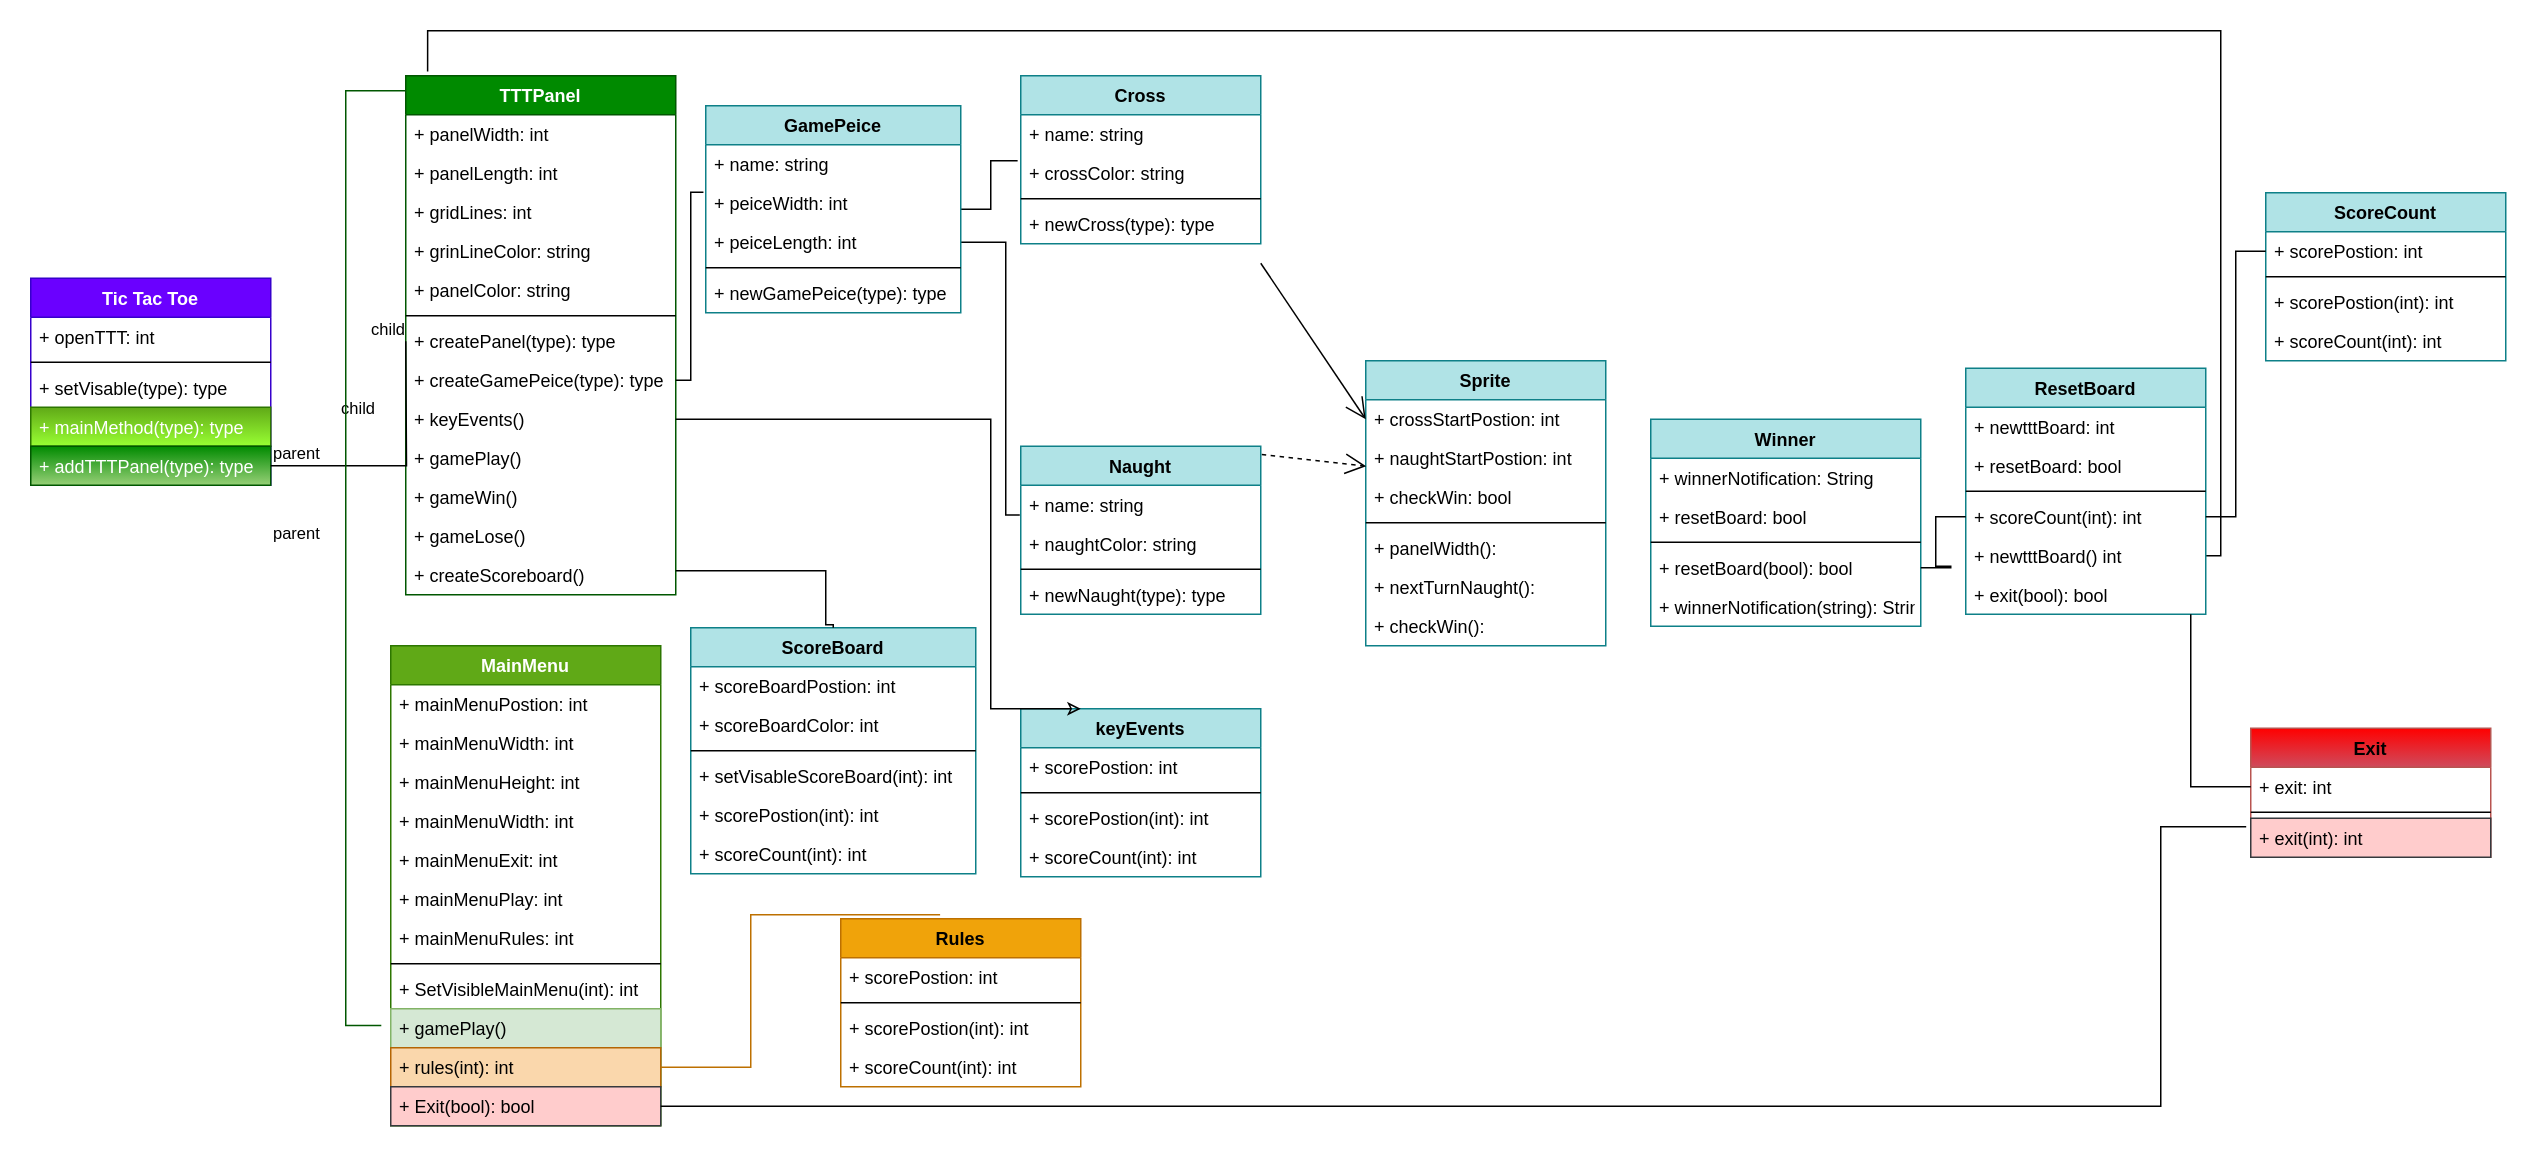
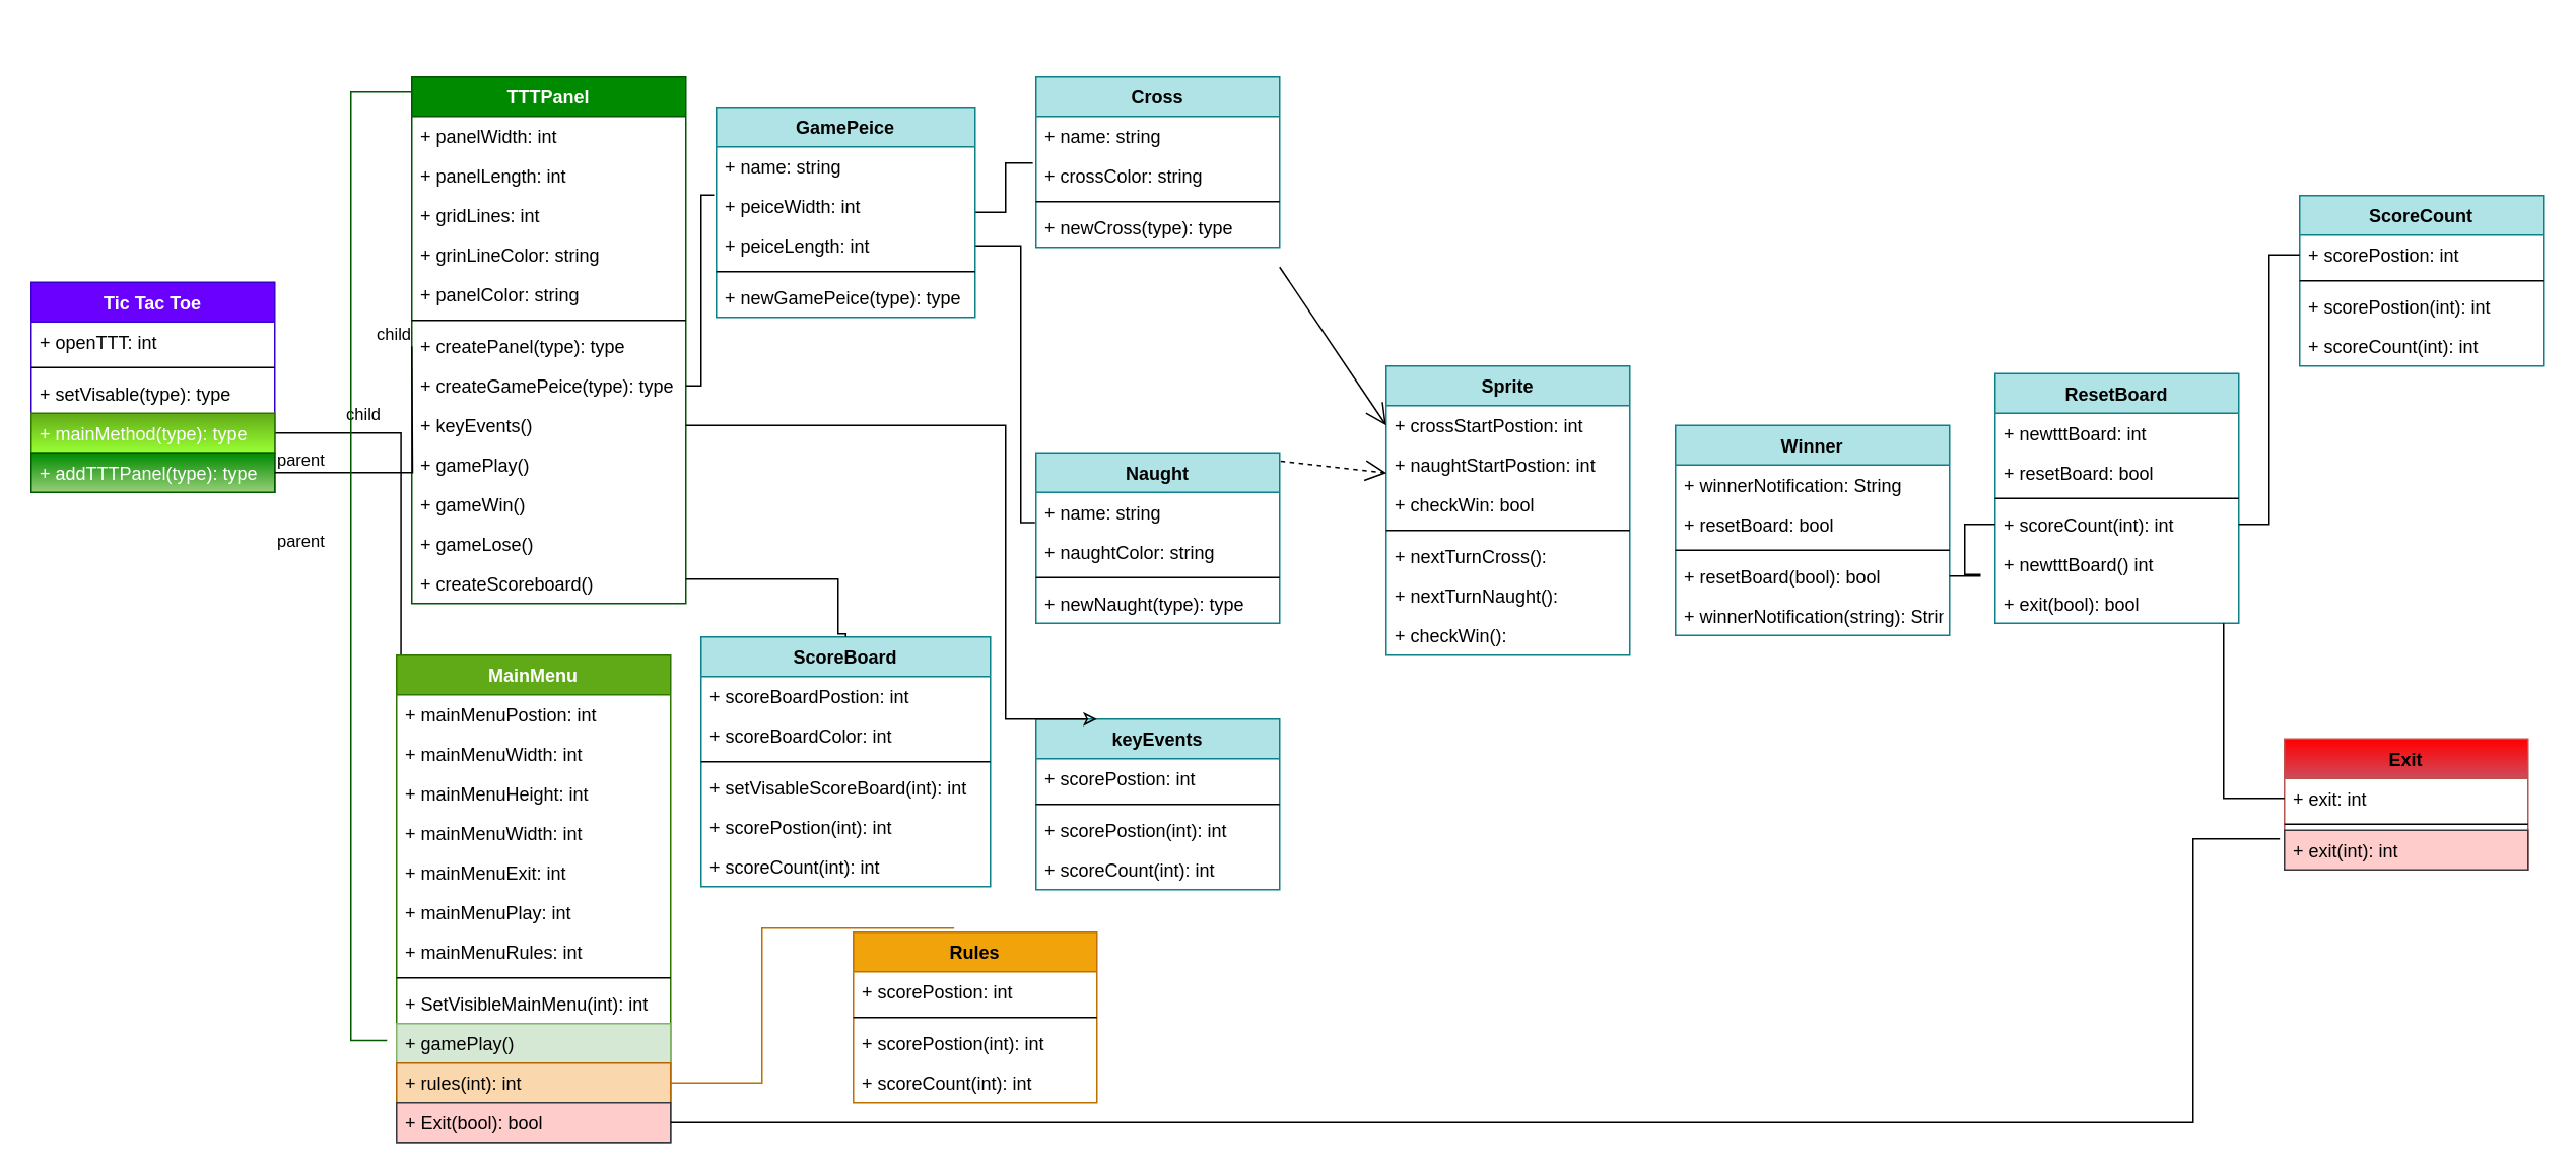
- <mxCell id="79" style="edgeStyle=orthogonalEdgeStyle;rounded=0;orthogonalLoop=1;jettySize=auto;html=1;entryX=0.081;entryY=-0.008;entryDx=0;entryDy=0;entryPerimeter=0;fontColor=#FFFFFF;endArrow=none;endFill=0;" edge="1" parent="1" source="85" target="14"><mxGeometry relative="1" as="geometry"><Array as="points"><mxPoint x="1480" y="370" /><mxPoint x="1480" y="20" /><mxPoint x="285" y="20" /></Array></mxGeometry></mxCell>
+ <mxCell id="2" style="edgeStyle=orthogonalEdgeStyle;rounded=0;orthogonalLoop=1;jettySize=auto;html=1;entryX=0.016;entryY=0.049;entryDx=0;entryDy=0;entryPerimeter=0;fontColor=#FFFFFF;endArrow=none;endFill=0;exitX=1;exitY=0.5;exitDx=0;exitDy=0;" edge="1" parent="1" source="7" target="87"><mxGeometry relative="1" as="geometry" /></mxCell>
- <mxCell id="43" value="+ panelWidth(): " style="text;strokeColor=none;fillColor=none;align=left;verticalAlign=top;spacingLeft=4;spacingRight=4;overflow=hidden;rotatable=0;points=[[0,0.5],[1,0.5]];portConstraint=eastwest;" vertex="1" parent="38"><mxGeometry y="112" width="160" height="26" as="geometry" /></mxCell>
+ <mxCell id="43" value="+ nextTurnCross(): " style="text;strokeColor=none;fillColor=none;align=left;verticalAlign=top;spacingLeft=4;spacingRight=4;overflow=hidden;rotatable=0;points=[[0,0.5],[1,0.5]];portConstraint=eastwest;" vertex="1" parent="38"><mxGeometry y="112" width="160" height="26" as="geometry" /></mxCell>
